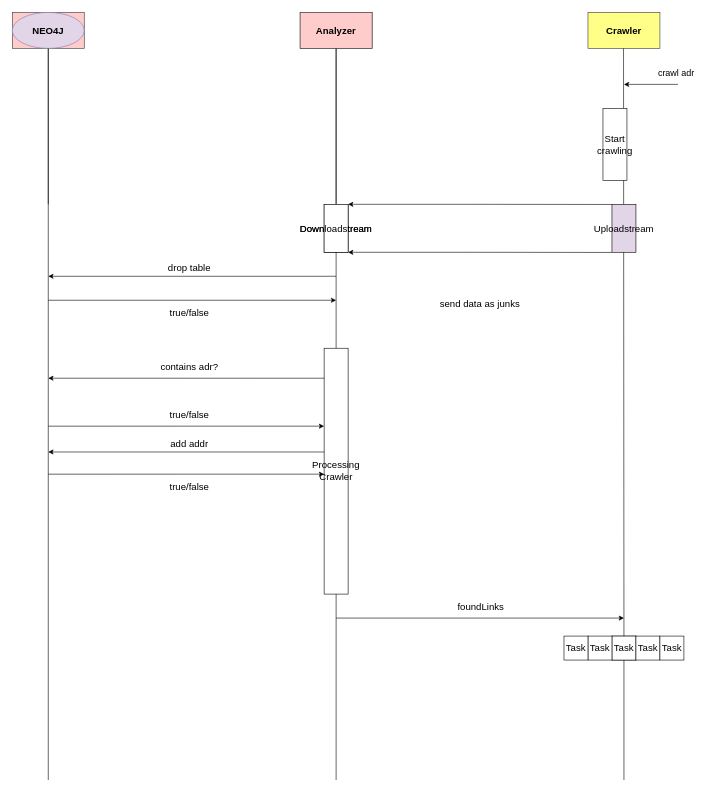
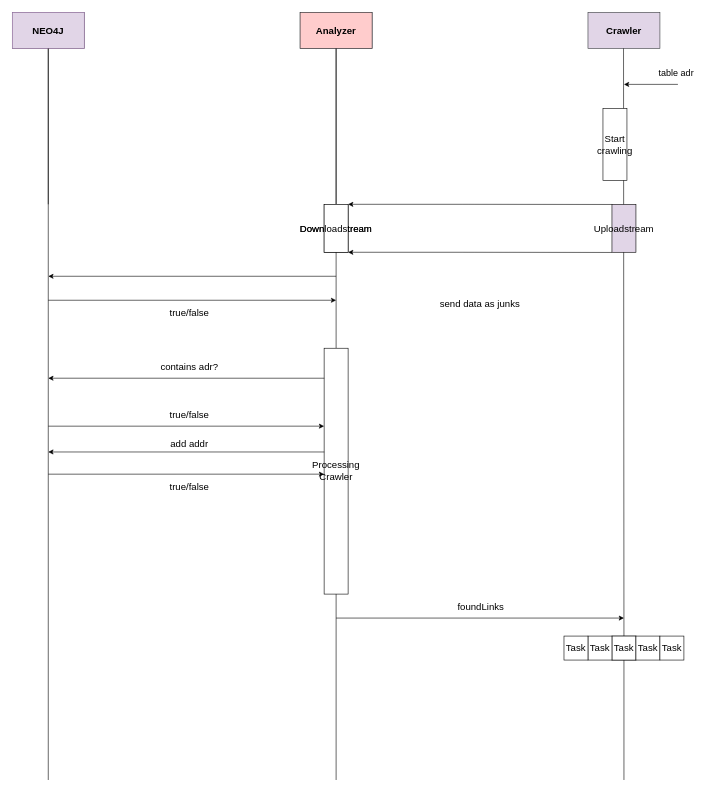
- <mxCell id="22" value="NEO4J" style="ellipse;whiteSpace=wrap;html=1;fillColor=#e1d5e7;strokeColor=#9673a6;fontSize=16;fontStyle=1;" vertex="1" parent="1"><mxGeometry x="20" y="20" width="120" height="60" as="geometry" /></mxCell>
+ <mxCell id="22" value="NEO4J" style="rounded=0;whiteSpace=wrap;html=1;fillColor=#e1d5e7;strokeColor=#9673a6;fontSize=16;fontStyle=1" vertex="1" parent="1"><mxGeometry x="20" y="20" width="120" height="60" as="geometry" /></mxCell>
- <mxCell id="3" value="&lt;div style=&quot;font-size: 16px;&quot;&gt;Crawler&lt;/div&gt;" style="rounded=0;whiteSpace=wrap;html=1;fillColor=#ffff88;strokeColor=#36393d;fontStyle=1;fontSize=16;" vertex="1" parent="1"><mxGeometry x="980" y="20" width="120" height="60" as="geometry" /></mxCell>
+ <mxCell id="3" value="&lt;div style=&quot;font-size: 16px;&quot;&gt;Crawler&lt;/div&gt;" style="rounded=0;whiteSpace=wrap;html=1;fillColor=#e1d5e7;strokeColor=#36393d;fontStyle=1;fontSize=16;" vertex="1" parent="1"><mxGeometry x="980" y="20" width="120" height="60" as="geometry" /></mxCell>
- <mxCell id="7" value="crawl adr" style="text;html=1;align=center;verticalAlign=middle;resizable=0;points=[];autosize=1;fontSize=15;" vertex="1" parent="1"><mxGeometry x="1087" y="110" width="80" height="20" as="geometry" /></mxCell>
+ <mxCell id="7" value="table adr" style="text;html=1;align=center;verticalAlign=middle;resizable=0;points=[];autosize=1;fontSize=15;" vertex="1" parent="1"><mxGeometry x="1087" y="110" width="80" height="20" as="geometry" /></mxCell>
- <mxCell id="35" value="drop table" style="text;html=1;align=center;verticalAlign=middle;resizable=0;points=[];autosize=1;fontSize=16;" vertex="1" parent="1"><mxGeometry x="270" y="435" width="90" height="20" as="geometry" /></mxCell>
